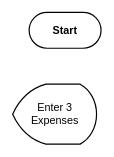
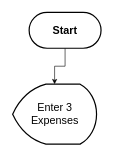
+ <mxCell id="2" value="" style="edgeStyle=orthogonalEdgeStyle;rounded=0;orthogonalLoop=1;jettySize=auto;html=1;fontSize=18;" parent="1" source="3" target="4" edge="1"><mxGeometry relative="1" as="geometry" /></mxCell>
